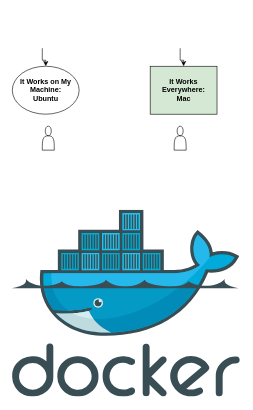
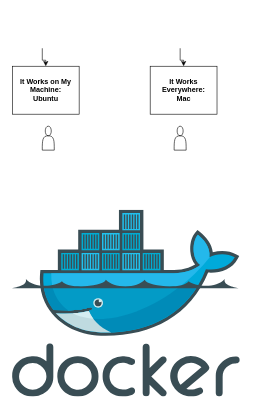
- <mxCell id="2" value="&lt;h4&gt;It Works on My Machine:&lt;br&gt;Ubuntu&lt;/h4&gt;" style="ellipse;whiteSpace=wrap;html=1;" vertex="1" parent="1"><mxGeometry x="20" y="110" width="111.5" height="80" as="geometry" /></mxCell>
+ <mxCell id="2" value="&lt;h4&gt;It Works on My Machine:&lt;br&gt;Ubuntu&lt;/h4&gt;" style="rounded=0;whiteSpace=wrap;html=1;" vertex="1" parent="1"><mxGeometry x="20" y="110" width="111.5" height="80" as="geometry" /></mxCell>
- <mxCell id="6" value="&lt;h4&gt;It Works Everywhere:&lt;br&gt;Mac&lt;/h4&gt;" style="rounded=0;whiteSpace=wrap;html=1;fillColor=#d5e8d4;" vertex="1" parent="1"><mxGeometry x="250" y="110" width="111.5" height="80" as="geometry" /></mxCell>
+ <mxCell id="6" value="&lt;h4&gt;It Works Everywhere:&lt;br&gt;Mac&lt;/h4&gt;" style="rounded=0;whiteSpace=wrap;html=1;" vertex="1" parent="1"><mxGeometry x="250" y="110" width="111.5" height="80" as="geometry" /></mxCell>
